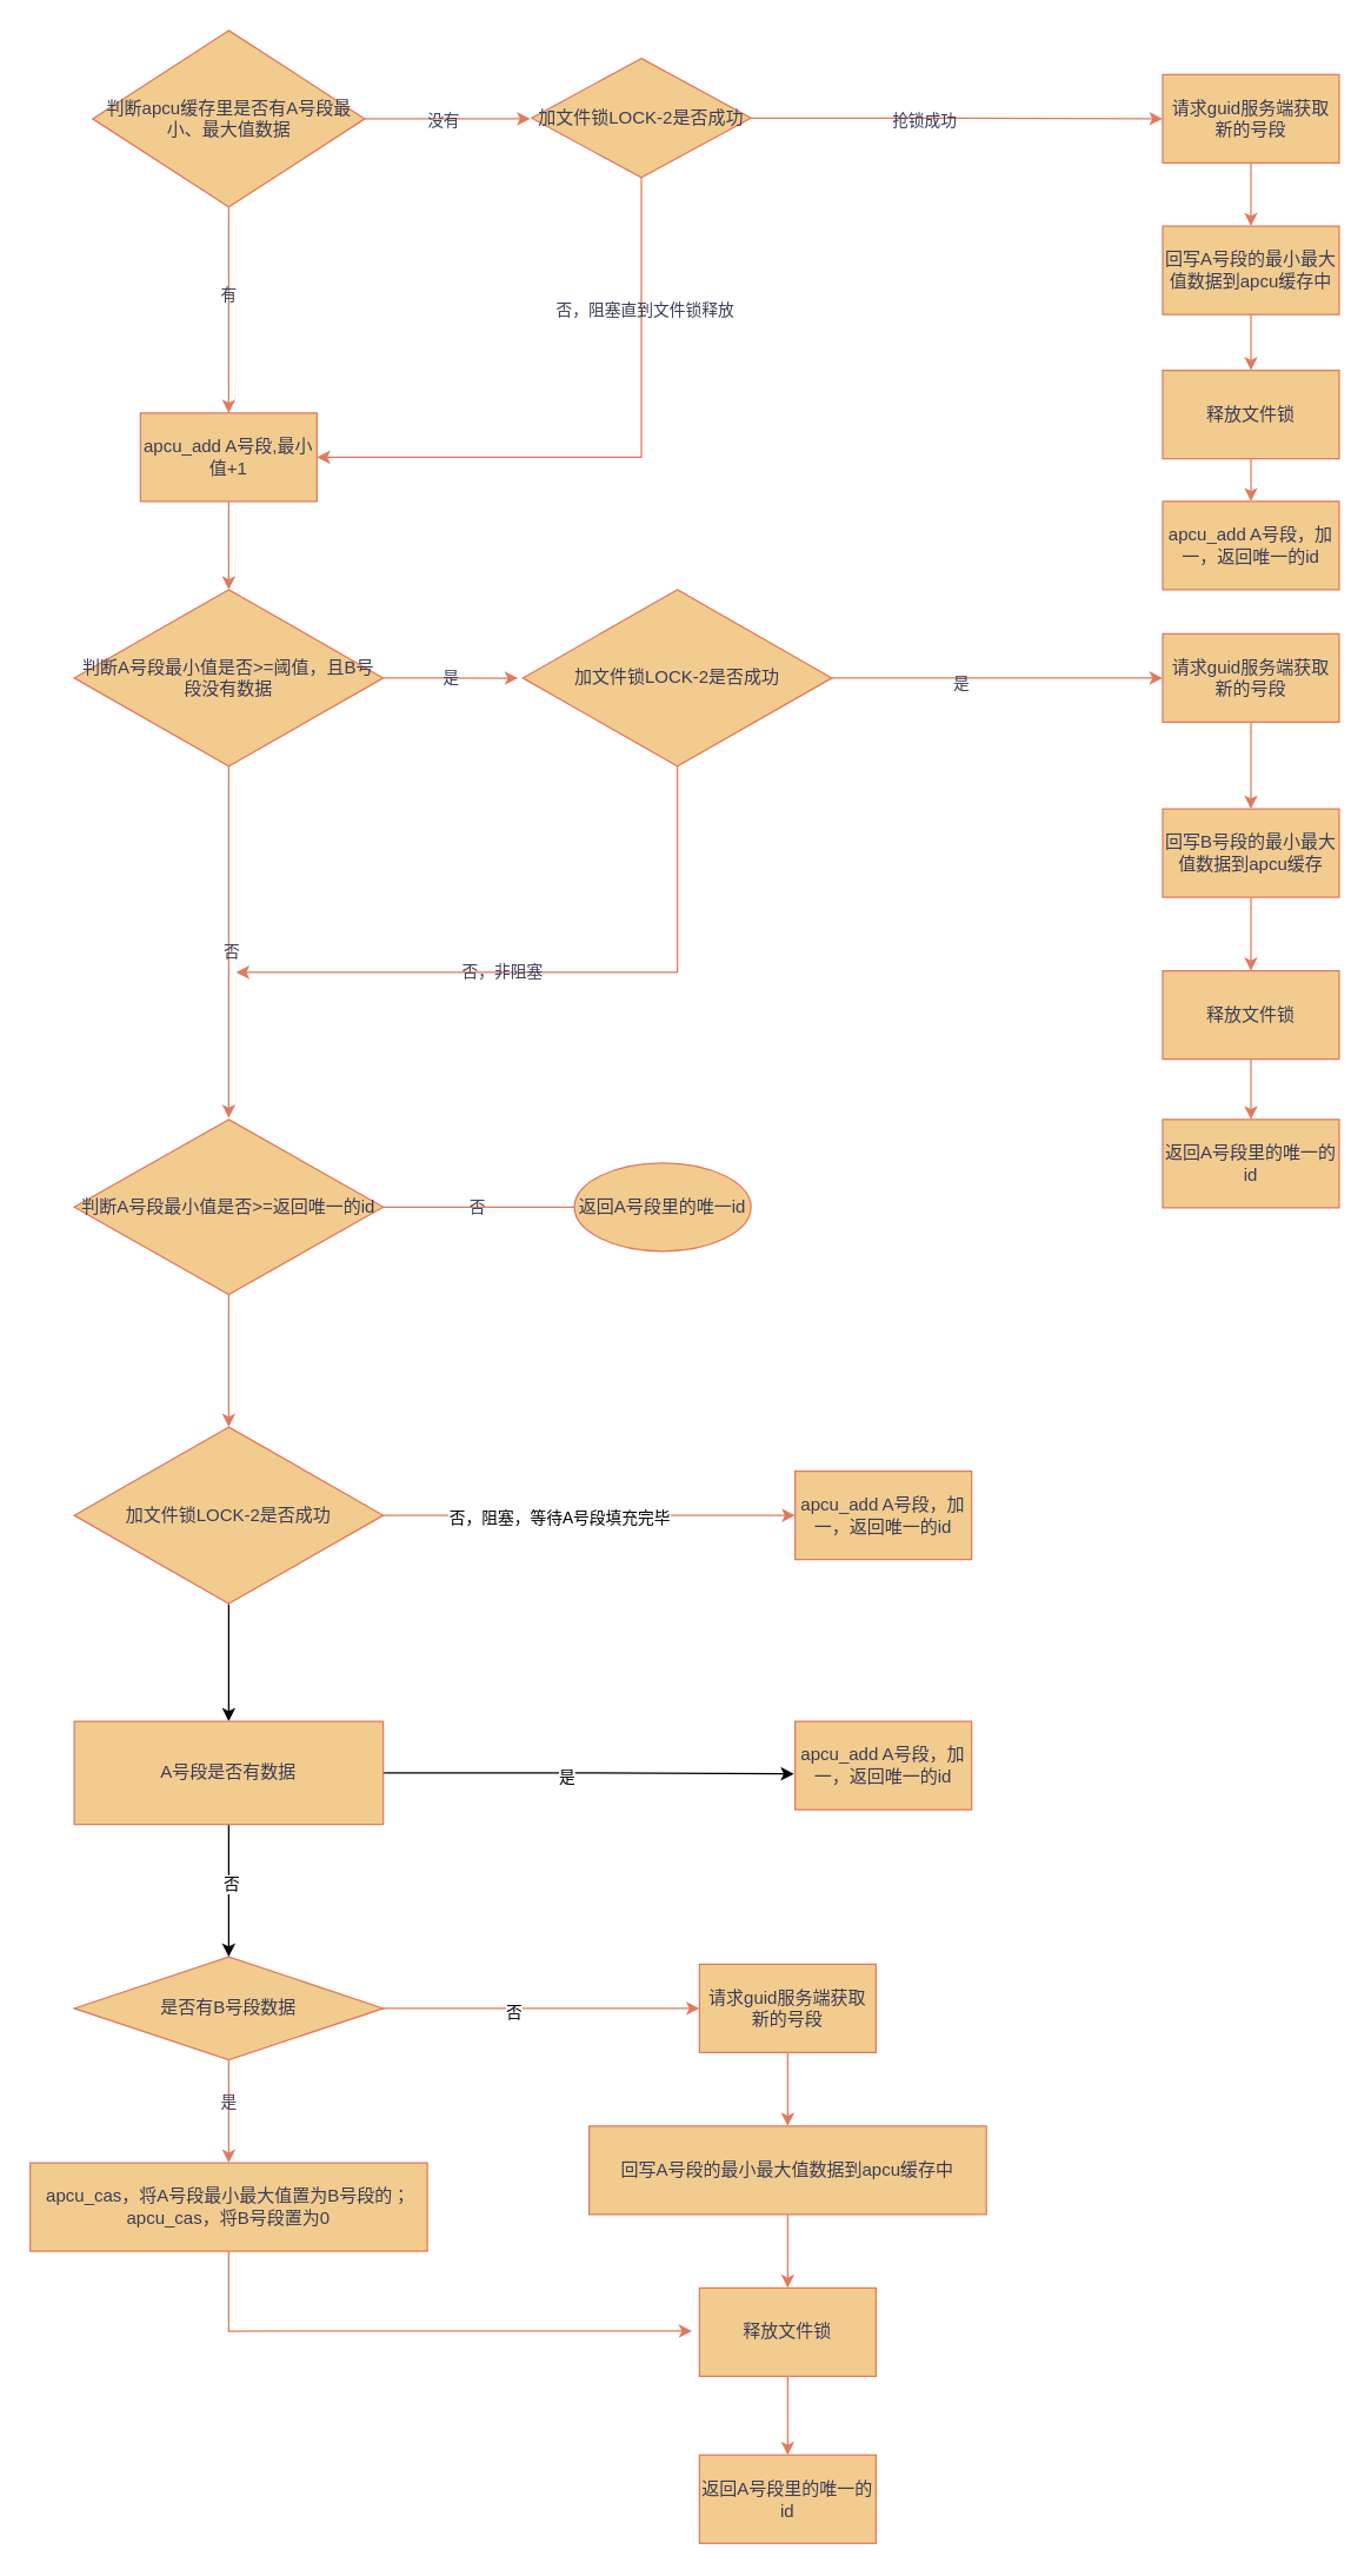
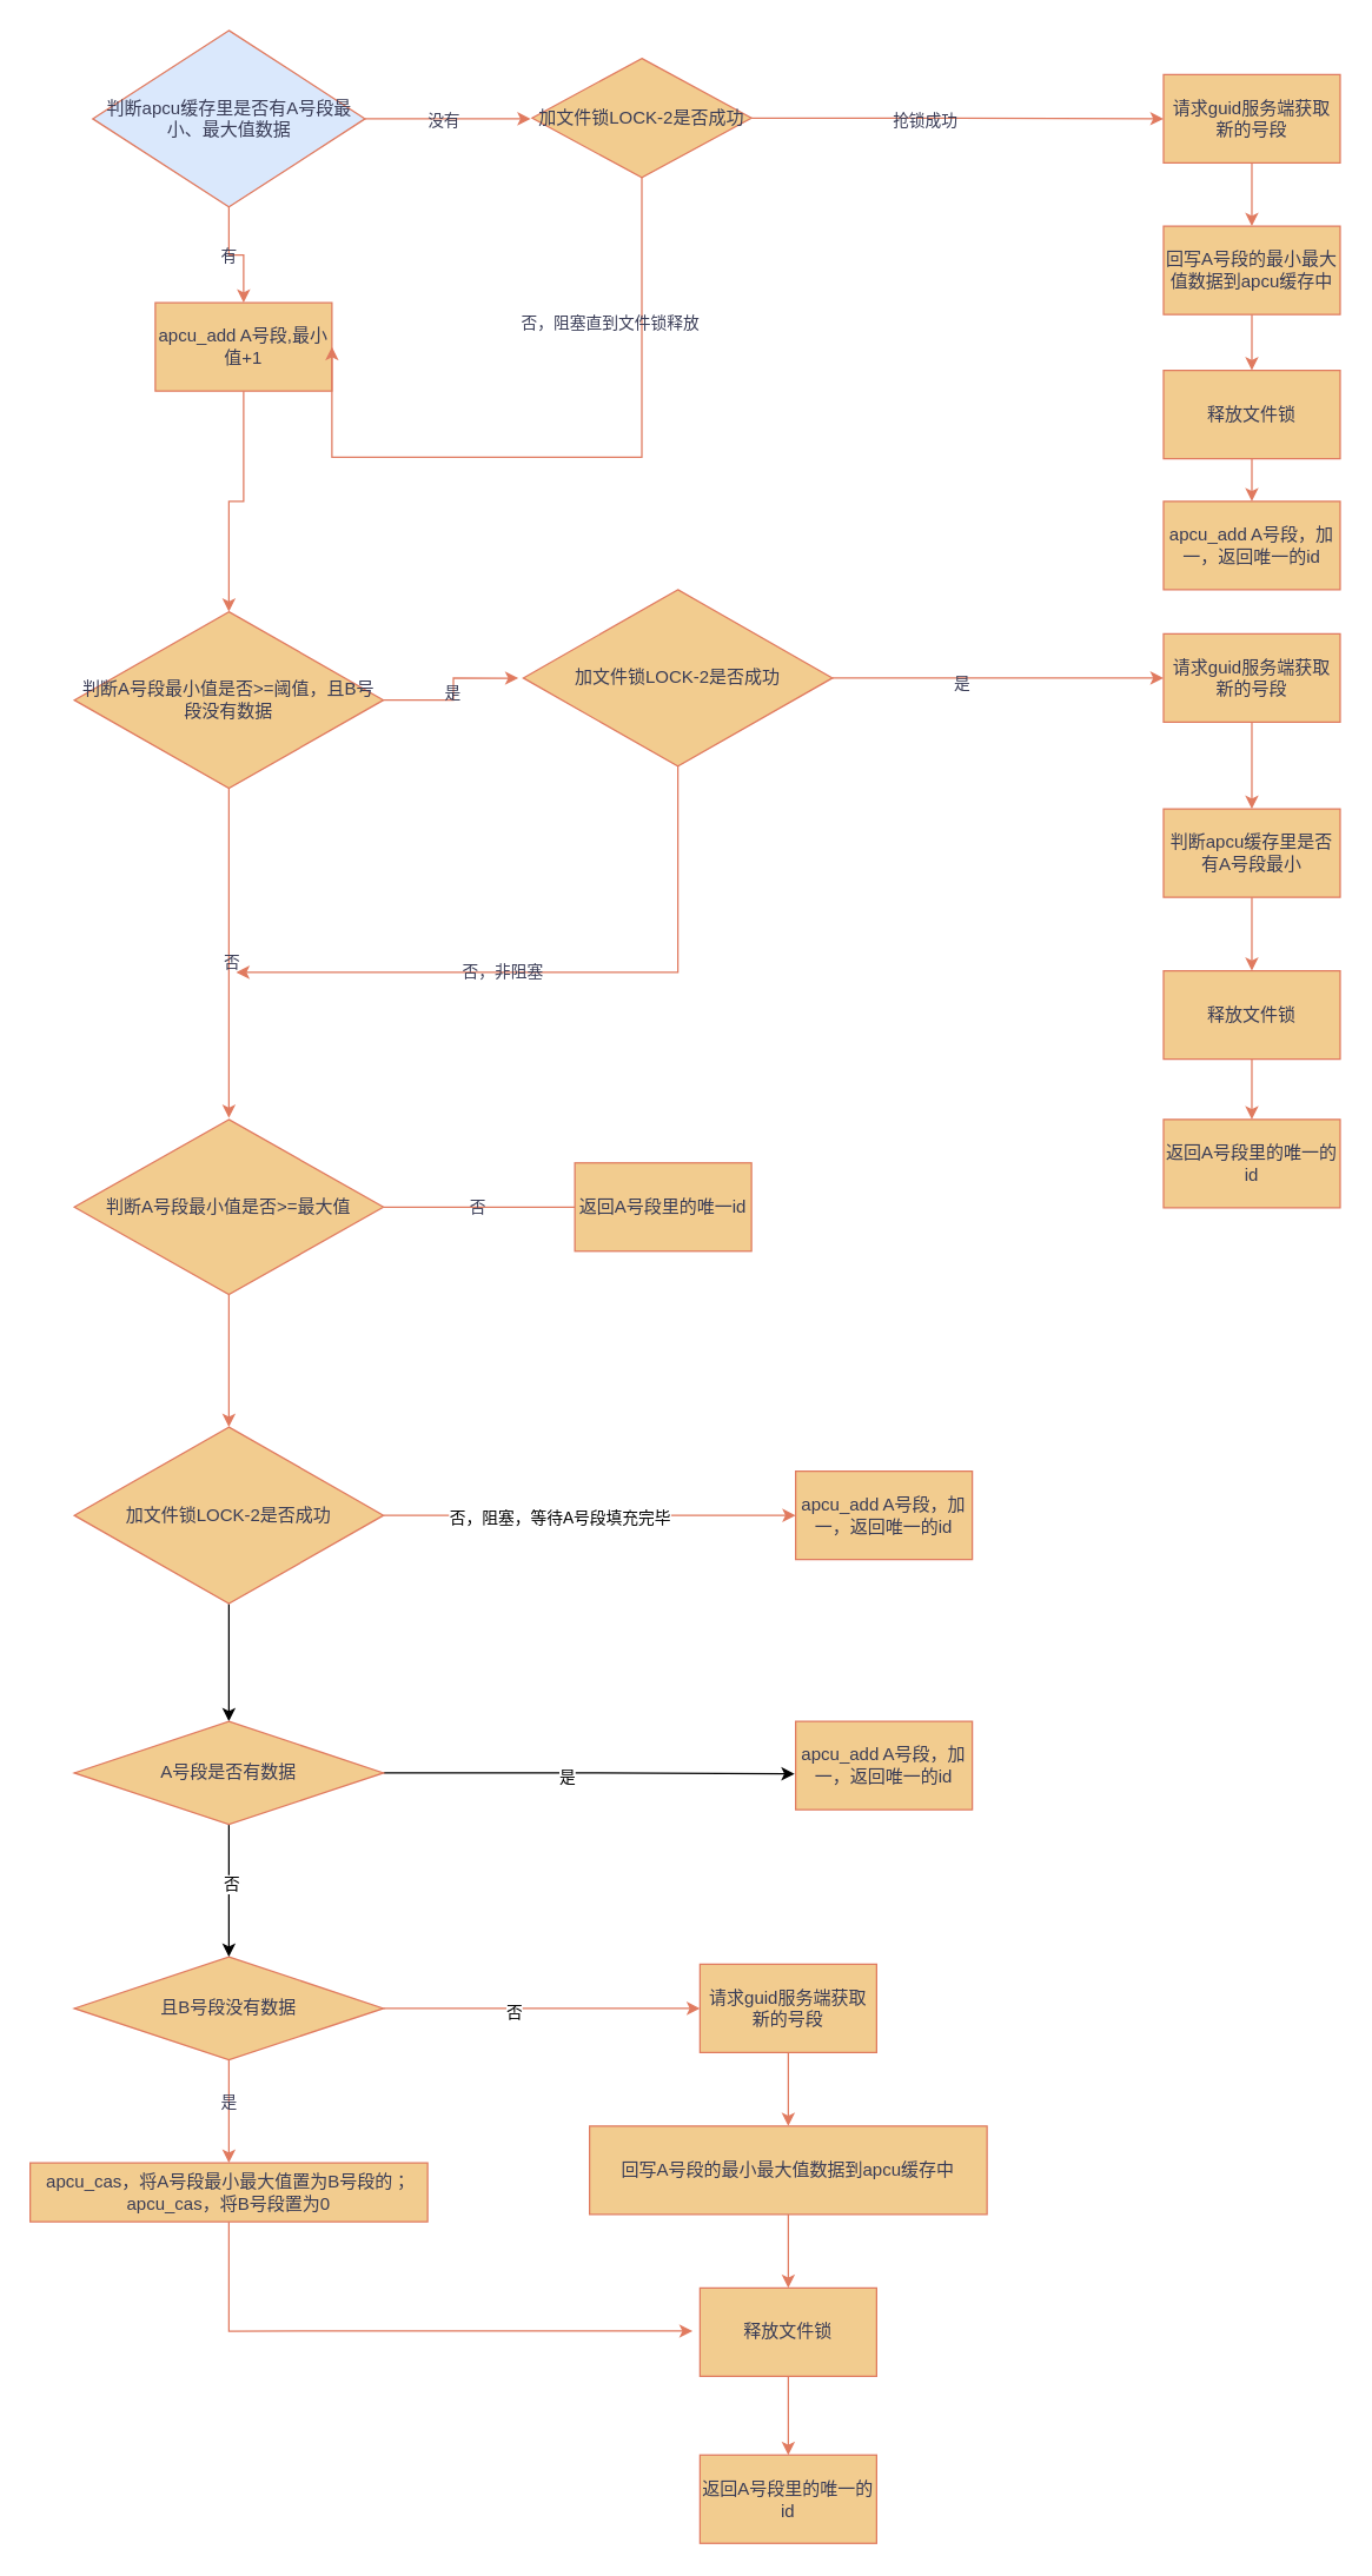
- <mxCell id="6" value="判断apcu缓存里是否有A号段最小、最大值数据" style="rhombus;whiteSpace=wrap;html=1;labelBackgroundColor=none;fillColor=#F2CC8F;strokeColor=#E07A5F;fontColor=#393C56;" parent="1" vertex="1"><mxGeometry x="62.5" y="20" width="185" height="120" as="geometry" /></mxCell>
+ <mxCell id="6" value="判断apcu缓存里是否有A号段最小、最大值数据" style="rhombus;whiteSpace=wrap;html=1;labelBackgroundColor=none;fillColor=#dae8fc;strokeColor=#E07A5F;fontColor=#393C56;" parent="1" vertex="1"><mxGeometry x="62.5" y="20" width="185" height="120" as="geometry" /></mxCell>
- <mxCell id="8" value="apcu_add A号段,最小值+1" style="whiteSpace=wrap;html=1;labelBackgroundColor=none;fillColor=#F2CC8F;strokeColor=#E07A5F;fontColor=#393C56;" parent="1" vertex="1"><mxGeometry x="95" y="280" width="120" height="60" as="geometry" /></mxCell>
+ <mxCell id="8" value="apcu_add A号段,最小值+1" style="whiteSpace=wrap;html=1;labelBackgroundColor=none;fillColor=#F2CC8F;strokeColor=#E07A5F;fontColor=#393C56;" parent="1" vertex="1"><mxGeometry x="105" y="205" width="120" height="60" as="geometry" /></mxCell>
- <mxCell id="24" value="判断A号段最小值是否&amp;gt;=阈值，且B号段没有数据" style="rhombus;whiteSpace=wrap;html=1;labelBackgroundColor=none;fillColor=#F2CC8F;strokeColor=#E07A5F;fontColor=#393C56;" parent="1" vertex="1"><mxGeometry x="50" y="400" width="210" height="120" as="geometry" /></mxCell>
+ <mxCell id="24" value="判断A号段最小值是否&amp;gt;=阈值，且B号段没有数据" style="rhombus;whiteSpace=wrap;html=1;labelBackgroundColor=none;fillColor=#F2CC8F;strokeColor=#E07A5F;fontColor=#393C56;" parent="1" vertex="1"><mxGeometry x="50" y="415" width="210" height="120" as="geometry" /></mxCell>
- <mxCell id="34" value="回写B号段的最小最大值数据到apcu缓存" style="whiteSpace=wrap;html=1;labelBackgroundColor=none;fillColor=#F2CC8F;strokeColor=#E07A5F;fontColor=#393C56;" parent="1" vertex="1"><mxGeometry x="789.89" y="549" width="120" height="60" as="geometry" /></mxCell>
+ <mxCell id="34" value="判断apcu缓存里是否有A号段最小" style="whiteSpace=wrap;html=1;labelBackgroundColor=none;fillColor=#F2CC8F;strokeColor=#E07A5F;fontColor=#393C56;" parent="1" vertex="1"><mxGeometry x="789.89" y="549" width="120" height="60" as="geometry" /></mxCell>
- <mxCell id="42" value="返回A号段里的唯一id" style="ellipse;whiteSpace=wrap;html=1;labelBackgroundColor=none;fillColor=#F2CC8F;strokeColor=#E07A5F;fontColor=#393C56;" parent="1" vertex="1"><mxGeometry x="390" y="789.5" width="120" height="60" as="geometry" /></mxCell>
+ <mxCell id="42" value="返回A号段里的唯一id" style="whiteSpace=wrap;html=1;labelBackgroundColor=none;fillColor=#F2CC8F;strokeColor=#E07A5F;fontColor=#393C56;" parent="1" vertex="1"><mxGeometry x="390" y="789.5" width="120" height="60" as="geometry" /></mxCell>
- <mxCell id="40" value="判断A号段最小值是否&amp;gt;=返回唯一的id" style="rhombus;whiteSpace=wrap;html=1;labelBackgroundColor=none;fillColor=#F2CC8F;strokeColor=#E07A5F;fontColor=#393C56;" parent="1" vertex="1"><mxGeometry x="50" y="760" width="210" height="119" as="geometry" /></mxCell>
+ <mxCell id="40" value="判断A号段最小值是否&amp;gt;=最大值" style="rhombus;whiteSpace=wrap;html=1;labelBackgroundColor=none;fillColor=#F2CC8F;strokeColor=#E07A5F;fontColor=#393C56;" parent="1" vertex="1"><mxGeometry x="50" y="760" width="210" height="119" as="geometry" /></mxCell>
- <mxCell id="66" value="A号段是否有数据" style="whiteSpace=wrap;html=1;labelBackgroundColor=none;fillColor=#F2CC8F;strokeColor=#E07A5F;fontColor=#393C56;rounded=0;" vertex="1" parent="1"><mxGeometry x="50" y="1169" width="210" height="70" as="geometry" /></mxCell>
+ <mxCell id="66" value="A号段是否有数据" style="rhombus;whiteSpace=wrap;html=1;labelBackgroundColor=none;fillColor=#F2CC8F;strokeColor=#E07A5F;fontColor=#393C56;" vertex="1" parent="1"><mxGeometry x="50" y="1169" width="210" height="70" as="geometry" /></mxCell>
- <mxCell id="47" value="是否有B号段数据" style="rhombus;whiteSpace=wrap;html=1;labelBackgroundColor=none;fillColor=#F2CC8F;strokeColor=#E07A5F;fontColor=#393C56;" parent="1" vertex="1"><mxGeometry x="50" y="1329" width="210" height="70" as="geometry" /></mxCell>
+ <mxCell id="47" value="且B号段没有数据" style="rhombus;whiteSpace=wrap;html=1;labelBackgroundColor=none;fillColor=#F2CC8F;strokeColor=#E07A5F;fontColor=#393C56;" parent="1" vertex="1"><mxGeometry x="50" y="1329" width="210" height="70" as="geometry" /></mxCell>
- <mxCell id="49" value="apcu_cas，将A号段最小最大值置为B号段的；&lt;br&gt;apcu_cas，将B号段置为0" style="whiteSpace=wrap;html=1;labelBackgroundColor=none;fillColor=#F2CC8F;strokeColor=#E07A5F;fontColor=#393C56;" parent="1" vertex="1"><mxGeometry x="20" y="1469" width="270" height="60" as="geometry" /></mxCell>
+ <mxCell id="49" value="apcu_cas，将A号段最小最大值置为B号段的；&lt;br&gt;apcu_cas，将B号段置为0" style="whiteSpace=wrap;html=1;labelBackgroundColor=none;fillColor=#F2CC8F;strokeColor=#E07A5F;fontColor=#393C56;" parent="1" vertex="1"><mxGeometry x="20" y="1469" width="270" height="40" as="geometry" /></mxCell>
